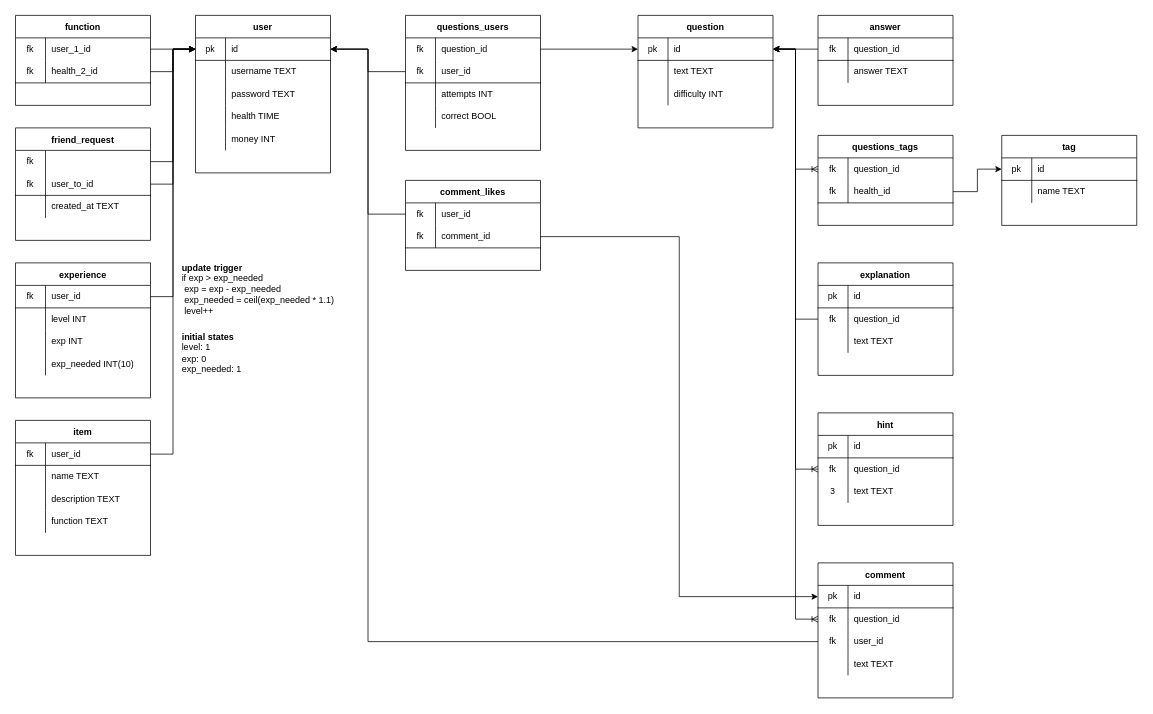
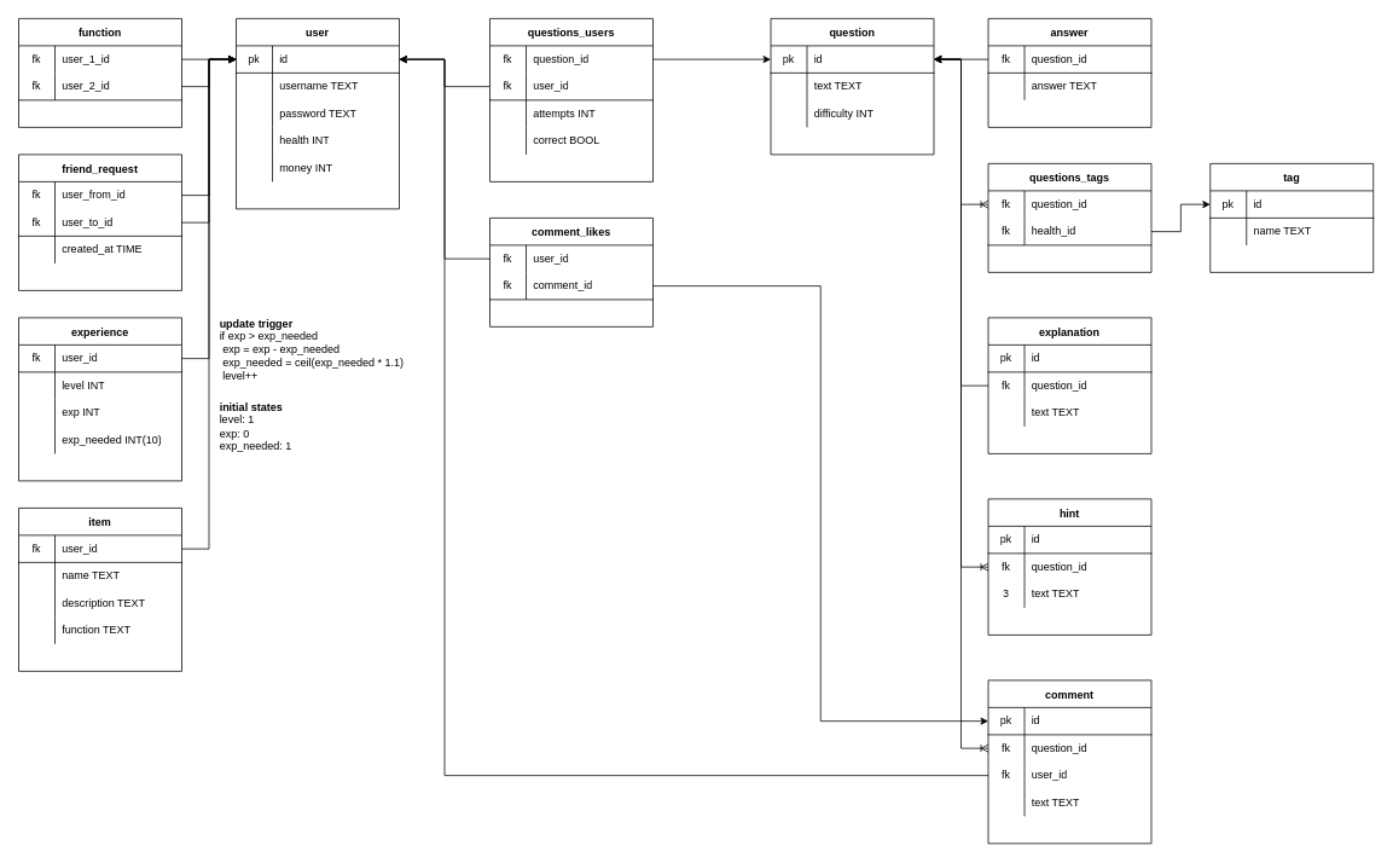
- <mxCell id="99" value="health_2_id" style="shape=partialRectangle;html=1;whiteSpace=wrap;connectable=0;fillColor=none;top=0;left=0;bottom=0;right=0;align=left;spacingLeft=6;overflow=hidden;pointerEvents=1;" parent="97" vertex="1"><mxGeometry x="40" width="140" height="30" as="geometry"><mxRectangle width="140" height="30" as="alternateBounds" /></mxGeometry></mxCell>
+ <mxCell id="99" value="user_2_id" style="shape=partialRectangle;html=1;whiteSpace=wrap;connectable=0;fillColor=none;top=0;left=0;bottom=0;right=0;align=left;spacingLeft=6;overflow=hidden;pointerEvents=1;" parent="97" vertex="1"><mxGeometry x="40" width="140" height="30" as="geometry"><mxRectangle width="140" height="30" as="alternateBounds" /></mxGeometry></mxCell>
- <mxCell id="34" value="health TIME" style="shape=partialRectangle;html=1;whiteSpace=wrap;connectable=0;fillColor=none;top=0;left=0;bottom=0;right=0;align=left;spacingLeft=6;overflow=hidden;pointerEvents=1;" parent="32" vertex="1"><mxGeometry x="40" width="140" height="30" as="geometry"><mxRectangle width="140" height="30" as="alternateBounds" /></mxGeometry></mxCell>
+ <mxCell id="34" value="health INT" style="shape=partialRectangle;html=1;whiteSpace=wrap;connectable=0;fillColor=none;top=0;left=0;bottom=0;right=0;align=left;spacingLeft=6;overflow=hidden;pointerEvents=1;" parent="32" vertex="1"><mxGeometry x="40" width="140" height="30" as="geometry"><mxRectangle width="140" height="30" as="alternateBounds" /></mxGeometry></mxCell>
+ <mxCell id="103" value="user_from_id" style="shape=partialRectangle;html=1;whiteSpace=wrap;connectable=0;fillColor=none;top=0;left=0;bottom=0;right=0;align=left;spacingLeft=6;overflow=hidden;pointerEvents=1;" parent="101" vertex="1"><mxGeometry x="40" width="140" height="30" as="geometry"><mxRectangle width="140" height="30" as="alternateBounds" /></mxGeometry></mxCell>
- <mxCell id="109" value="created_at TEXT" style="shape=partialRectangle;html=1;whiteSpace=wrap;connectable=0;fillColor=none;top=0;left=0;bottom=0;right=0;align=left;spacingLeft=6;overflow=hidden;pointerEvents=1;" parent="107" vertex="1"><mxGeometry x="40" width="140" height="30" as="geometry"><mxRectangle width="140" height="30" as="alternateBounds" /></mxGeometry></mxCell>
+ <mxCell id="109" value="created_at TIME" style="shape=partialRectangle;html=1;whiteSpace=wrap;connectable=0;fillColor=none;top=0;left=0;bottom=0;right=0;align=left;spacingLeft=6;overflow=hidden;pointerEvents=1;" parent="107" vertex="1"><mxGeometry x="40" width="140" height="30" as="geometry"><mxRectangle width="140" height="30" as="alternateBounds" /></mxGeometry></mxCell>
